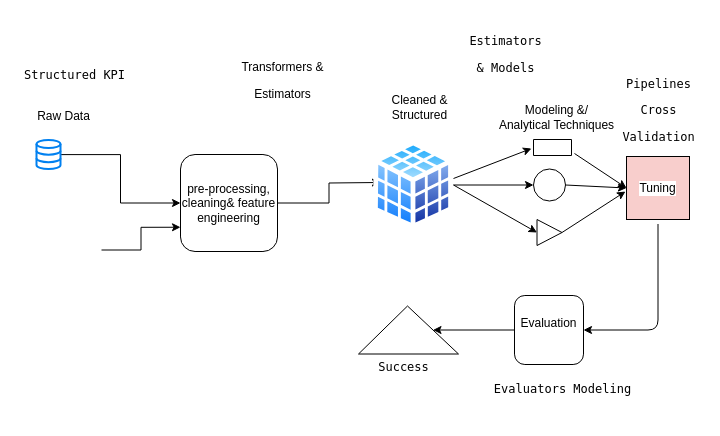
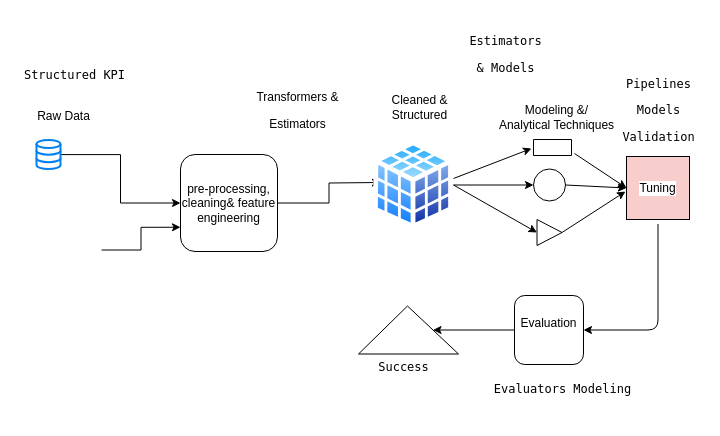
- <mxCell id="29" value="&lt;div&gt;&lt;pre&gt;&lt;font face=&quot;Helvetica&quot;&gt;Transformers &amp;amp;&lt;/font&gt;&lt;/pre&gt;&lt;/div&gt;&lt;div&gt;&lt;pre&gt;&lt;font face=&quot;Helvetica&quot;&gt;Estimators&lt;/font&gt;&lt;/pre&gt;&lt;/div&gt;" style="text;html=1;align=center;verticalAlign=middle;resizable=0;points=[];;autosize=1;fontFamily=Helvetica;" vertex="1" parent="1"><mxGeometry x="228.5" y="46" width="107" height="68" as="geometry" /></mxCell>
+ <mxCell id="29" value="&lt;div&gt;&lt;pre&gt;&lt;font face=&quot;Helvetica&quot;&gt;Transformers &amp;amp;&lt;/font&gt;&lt;/pre&gt;&lt;/div&gt;&lt;div&gt;&lt;pre&gt;&lt;font face=&quot;Helvetica&quot;&gt;Estimators&lt;/font&gt;&lt;/pre&gt;&lt;/div&gt;" style="text;html=1;align=center;verticalAlign=middle;resizable=0;points=[];;autosize=1;fontFamily=Helvetica;" vertex="1" parent="1"><mxGeometry x="243.5" y="76" width="107" height="68" as="geometry" /></mxCell>
- <mxCell id="31" value="&lt;div&gt;&lt;pre&gt;Pipelines&lt;/pre&gt;&lt;/div&gt;&lt;div&gt;&lt;pre&gt;Cross&lt;/pre&gt;&lt;/div&gt;&lt;div&gt;&lt;pre&gt;Validation&lt;/pre&gt;&lt;/div&gt;&lt;div&gt;&lt;pre&gt;&lt;br&gt;&lt;/pre&gt;&lt;/div&gt;" style="text;html=1;align=center;verticalAlign=middle;resizable=0;points=[];;autosize=1;" vertex="1" parent="1"><mxGeometry x="618" y="63" width="80" height="120" as="geometry" /></mxCell>
+ <mxCell id="31" value="&lt;div&gt;&lt;pre&gt;Pipelines&lt;/pre&gt;&lt;/div&gt;&lt;div&gt;&lt;pre&gt;Models&lt;/pre&gt;&lt;/div&gt;&lt;div&gt;&lt;pre&gt;Validation&lt;/pre&gt;&lt;/div&gt;&lt;div&gt;&lt;pre&gt;&lt;br&gt;&lt;/pre&gt;&lt;/div&gt;" style="text;html=1;align=center;verticalAlign=middle;resizable=0;points=[];;autosize=1;" vertex="1" parent="1"><mxGeometry x="618" y="63" width="80" height="120" as="geometry" /></mxCell>
